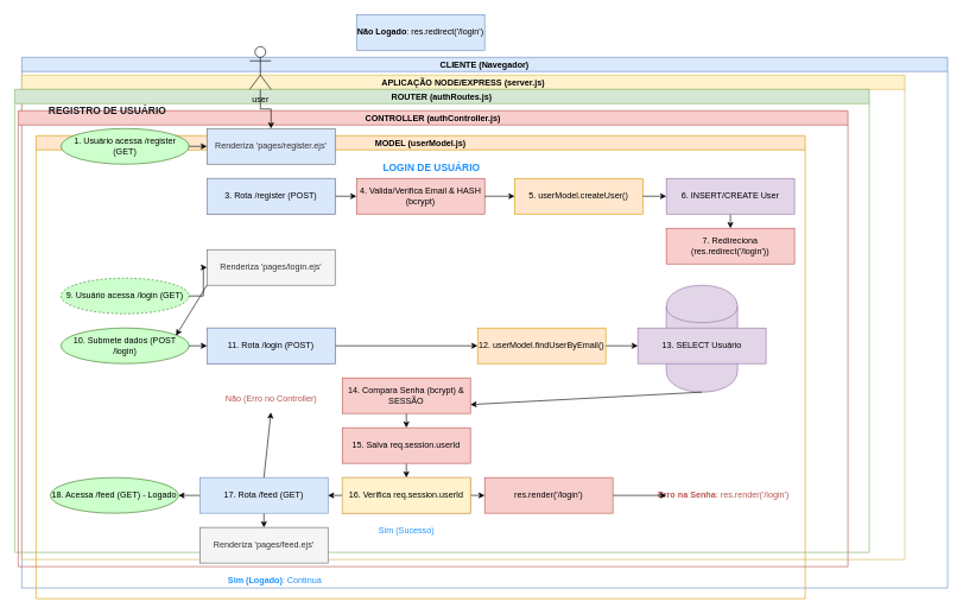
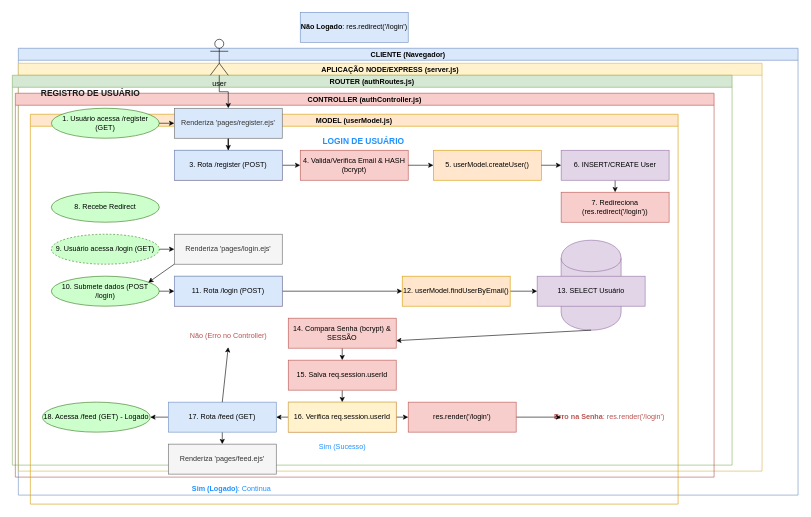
+ <mxCell id="43" value="" style="edgeStyle=orthogonalEdgeStyle;rounded=0;orthogonalLoop=1;jettySize=auto;html=1;" edge="1" parent="1" source="44" target="47"><mxGeometry relative="1" as="geometry" /></mxCell>
+ <mxCell id="17" value="8. Recebe Redirect" style="ellipse;whiteSpace=wrap;html=1;fillColor=#ccffcc;strokeColor=#38761d;" vertex="1" parent="6"><mxGeometry x="35" y="130" width="180" height="50" as="geometry" /></mxCell>
- <mxCell id="48" value="Renderiza 'pages/login.ejs'" style="rounded=0;whiteSpace=wrap;html=1;fillColor=#f5f5f5;fontColor=#333333;strokeColor=#666666;" vertex="1" parent="1"><mxGeometry x="290" y="350" width="180" height="50" as="geometry" /></mxCell>
+ <mxCell id="48" value="Renderiza 'pages/login.ejs'" style="rounded=0;whiteSpace=wrap;html=1;fillColor=#f5f5f5;fontColor=#333333;strokeColor=#666666;" vertex="1" parent="1"><mxGeometry x="290" y="390" width="180" height="50" as="geometry" /></mxCell>
